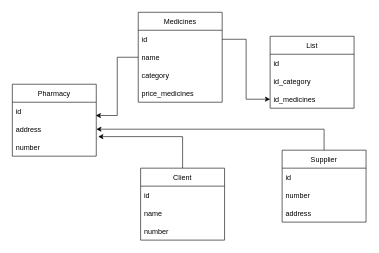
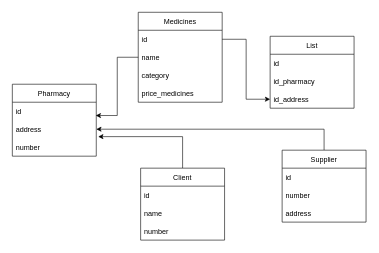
- <mxCell id="18" value="id_category" style="text;strokeColor=none;fillColor=none;align=left;verticalAlign=middle;spacingLeft=4;spacingRight=4;overflow=hidden;points=[[0,0.5],[1,0.5]];portConstraint=eastwest;rotatable=0;" vertex="1" parent="16"><mxGeometry y="60" width="140" height="30" as="geometry" /></mxCell>
+ <mxCell id="18" value="id_pharmacy" style="text;strokeColor=none;fillColor=none;align=left;verticalAlign=middle;spacingLeft=4;spacingRight=4;overflow=hidden;points=[[0,0.5],[1,0.5]];portConstraint=eastwest;rotatable=0;" vertex="1" parent="16"><mxGeometry y="60" width="140" height="30" as="geometry" /></mxCell>
- <mxCell id="19" value="id_medicines" style="text;strokeColor=none;fillColor=none;align=left;verticalAlign=middle;spacingLeft=4;spacingRight=4;overflow=hidden;points=[[0,0.5],[1,0.5]];portConstraint=eastwest;rotatable=0;" vertex="1" parent="16"><mxGeometry y="90" width="140" height="30" as="geometry" /></mxCell>
+ <mxCell id="19" value="id_address" style="text;strokeColor=none;fillColor=none;align=left;verticalAlign=middle;spacingLeft=4;spacingRight=4;overflow=hidden;points=[[0,0.5],[1,0.5]];portConstraint=eastwest;rotatable=0;" vertex="1" parent="16"><mxGeometry y="90" width="140" height="30" as="geometry" /></mxCell>
